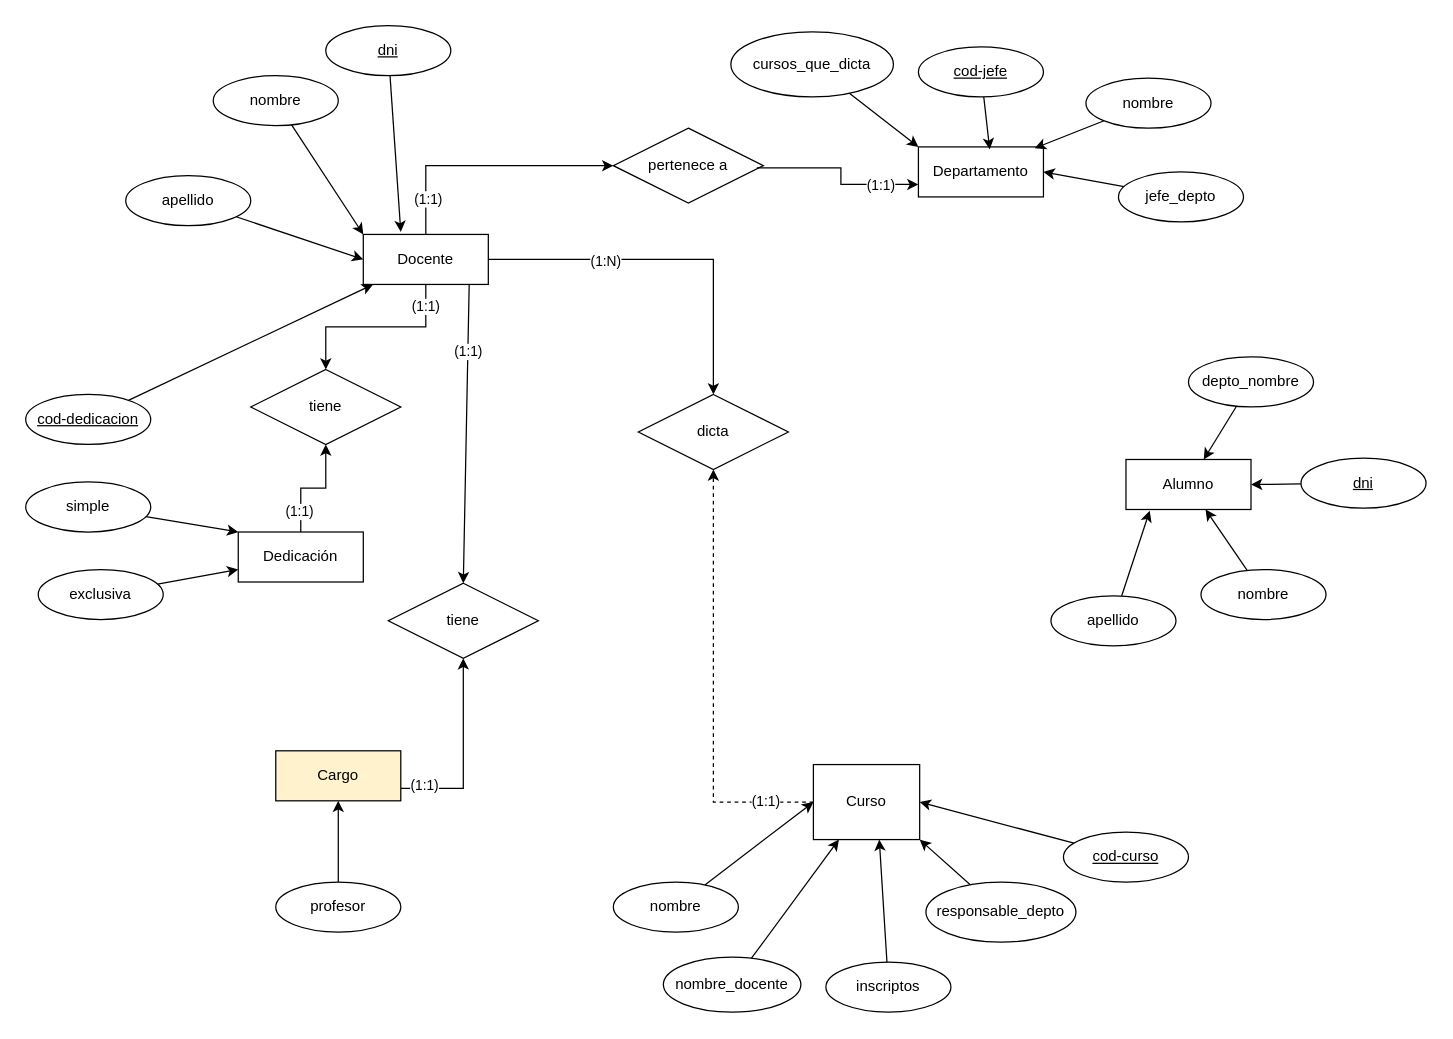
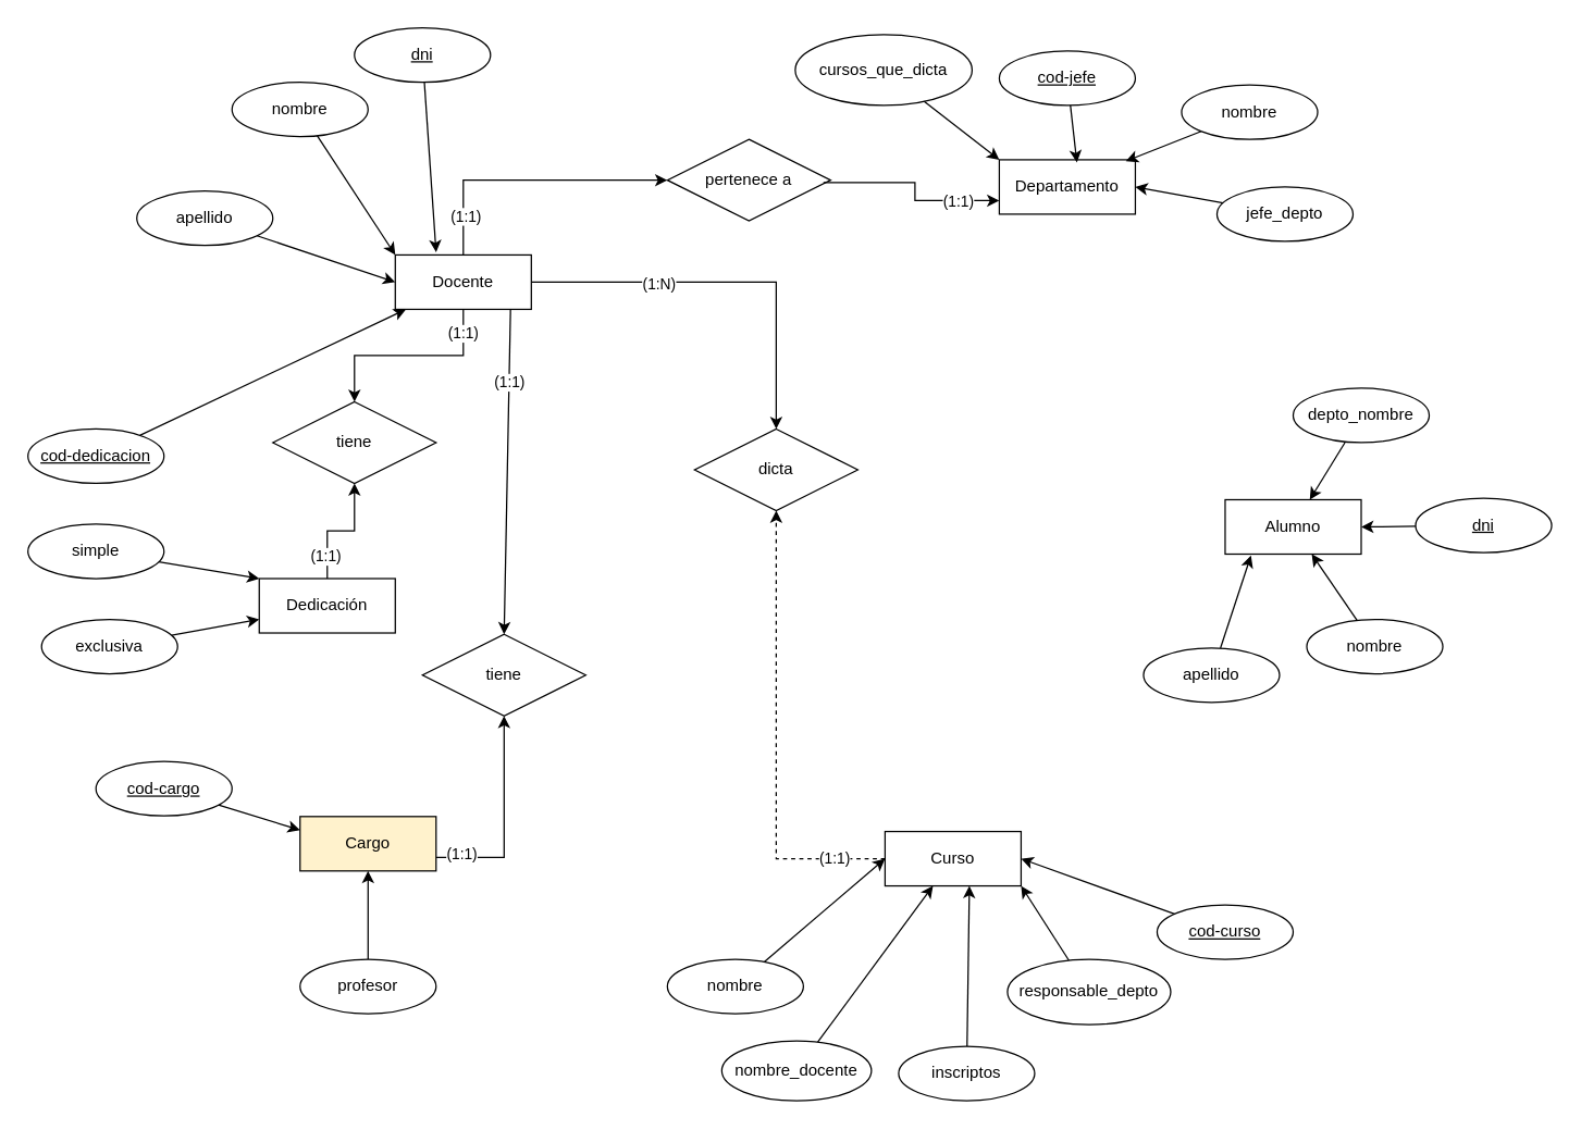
+ <mxCell id="50" value="cod-cargo" style="ellipse;whiteSpace=wrap;html=1;align=center;fontStyle=4;" parent="1" vertex="1"><mxGeometry x="70" y="559.5" width="100" height="40" as="geometry" /></mxCell>
+ <mxCell id="49" style="rounded=0;orthogonalLoop=1;jettySize=auto;html=1;entryX=0;entryY=0.25;entryDx=0;entryDy=0;" parent="1" source="50" target="32" edge="1"><mxGeometry relative="1" as="geometry" /></mxCell>
- <mxCell id="14" value="Curso" style="whiteSpace=wrap;html=1;align=center;" parent="1" vertex="1"><mxGeometry x="650" y="611" width="85" height="60" as="geometry" /></mxCell>
+ <mxCell id="14" value="Curso" style="whiteSpace=wrap;html=1;align=center;" parent="1" vertex="1"><mxGeometry x="650" y="611" width="100" height="40" as="geometry" /></mxCell>
